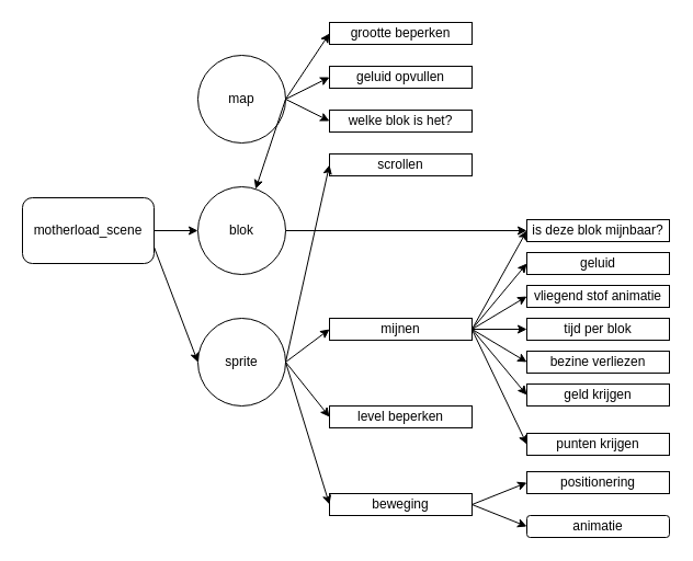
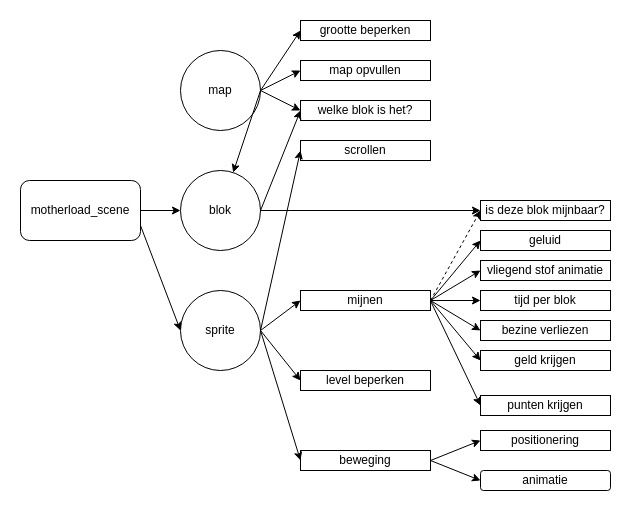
- <mxCell id="10" value="geluid opvullen" style="rounded=0;whiteSpace=wrap;html=1;" vertex="1" parent="1"><mxGeometry x="300" y="60" width="130" height="20" as="geometry" /></mxCell>
+ <mxCell id="10" value="map opvullen" style="rounded=0;whiteSpace=wrap;html=1;" vertex="1" parent="1"><mxGeometry x="300" y="60" width="130" height="20" as="geometry" /></mxCell>
+ <mxCell id="24" value="" style="endArrow=classic;html=1;exitX=1;exitY=0.5;exitDx=0;exitDy=0;entryX=0;entryY=0.5;entryDx=0;entryDy=0;" edge="1" parent="1" source="4" target="8"><mxGeometry width="50" height="50" relative="1" as="geometry"><mxPoint x="370" y="240" as="sourcePoint" /><mxPoint x="420" y="190" as="targetPoint" /></mxGeometry></mxCell>
- <mxCell id="31" value="" style="endArrow=classic;html=1;exitX=1;exitY=0.5;exitDx=0;exitDy=0;entryX=0;entryY=0.5;entryDx=0;entryDy=0;" edge="1" parent="1" source="16" target="9"><mxGeometry width="50" height="50" relative="1" as="geometry"><mxPoint x="370" y="280.33" as="sourcePoint" /><mxPoint x="420" y="230.33" as="targetPoint" /></mxGeometry></mxCell>
+ <mxCell id="31" value="" style="endArrow=classic;html=1;exitX=1;exitY=0.5;exitDx=0;exitDy=0;entryX=0;entryY=0.5;entryDx=0;entryDy=0;dashed=1;" edge="1" parent="1" source="16" target="9"><mxGeometry width="50" height="50" relative="1" as="geometry"><mxPoint x="370" y="280.33" as="sourcePoint" /><mxPoint x="420" y="230.33" as="targetPoint" /></mxGeometry></mxCell>
